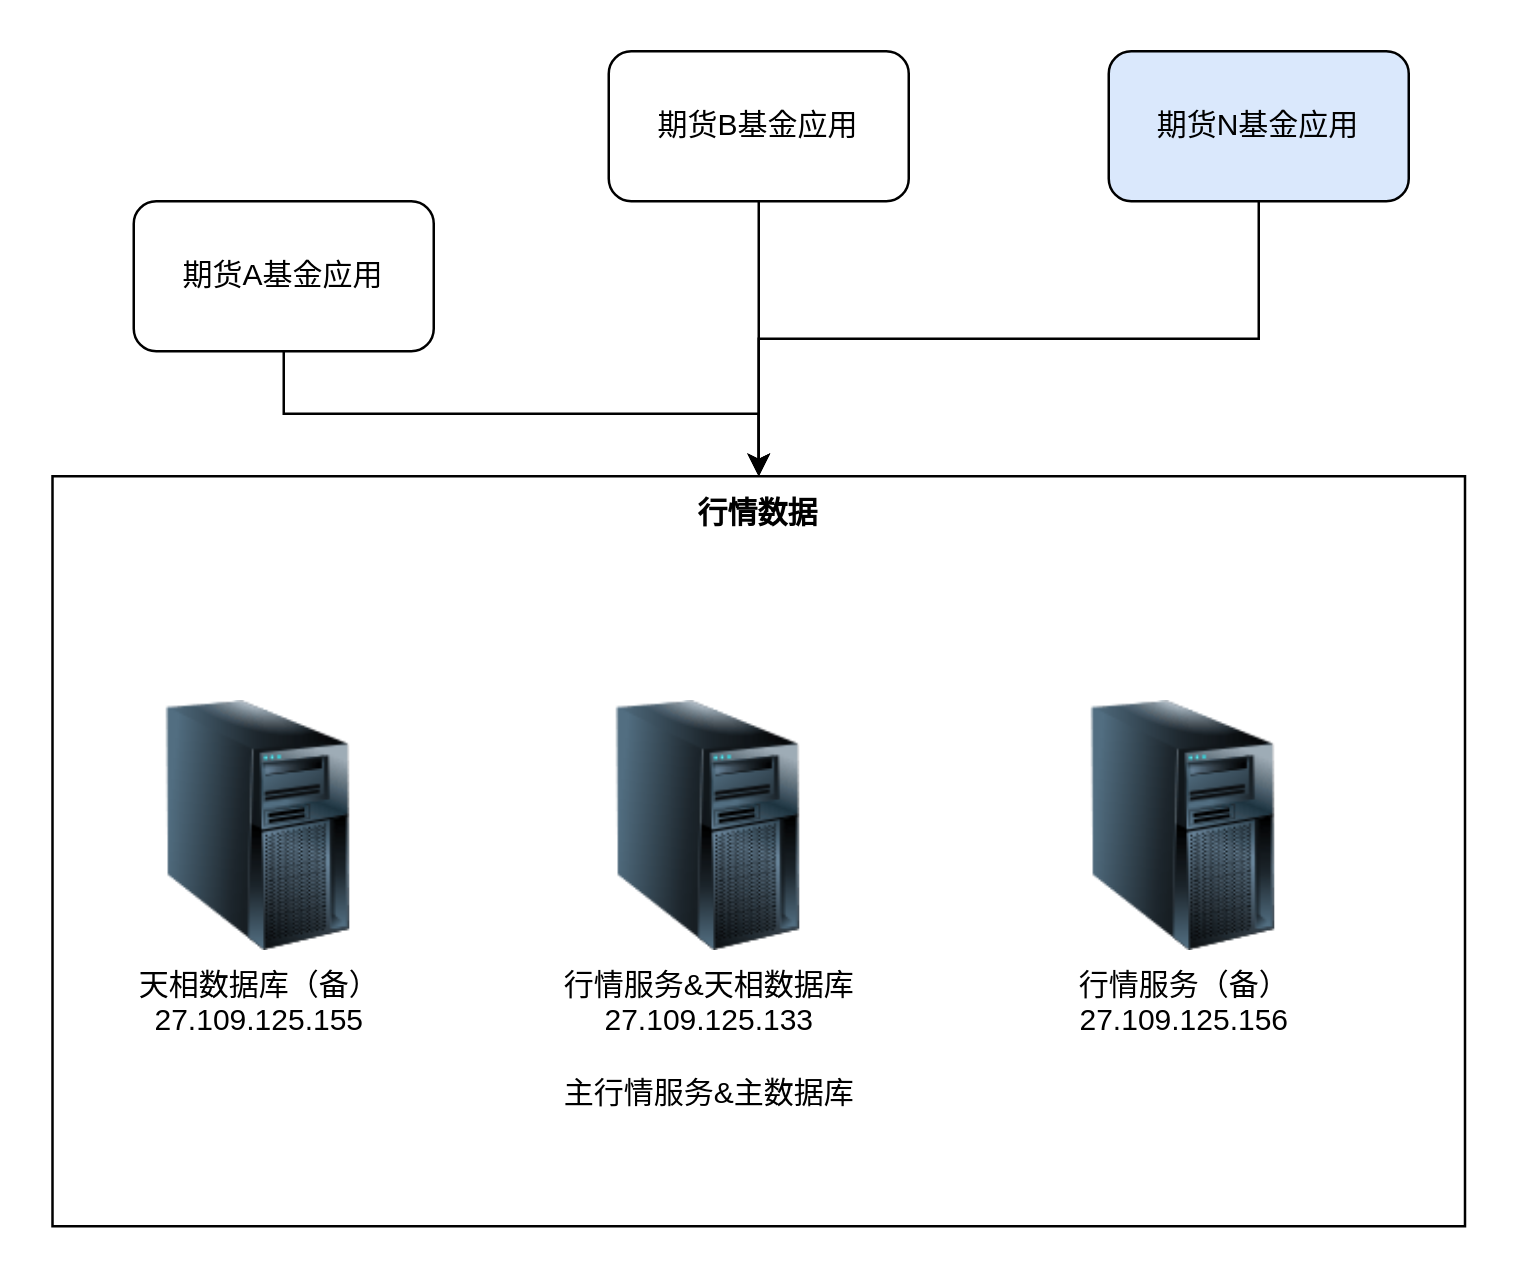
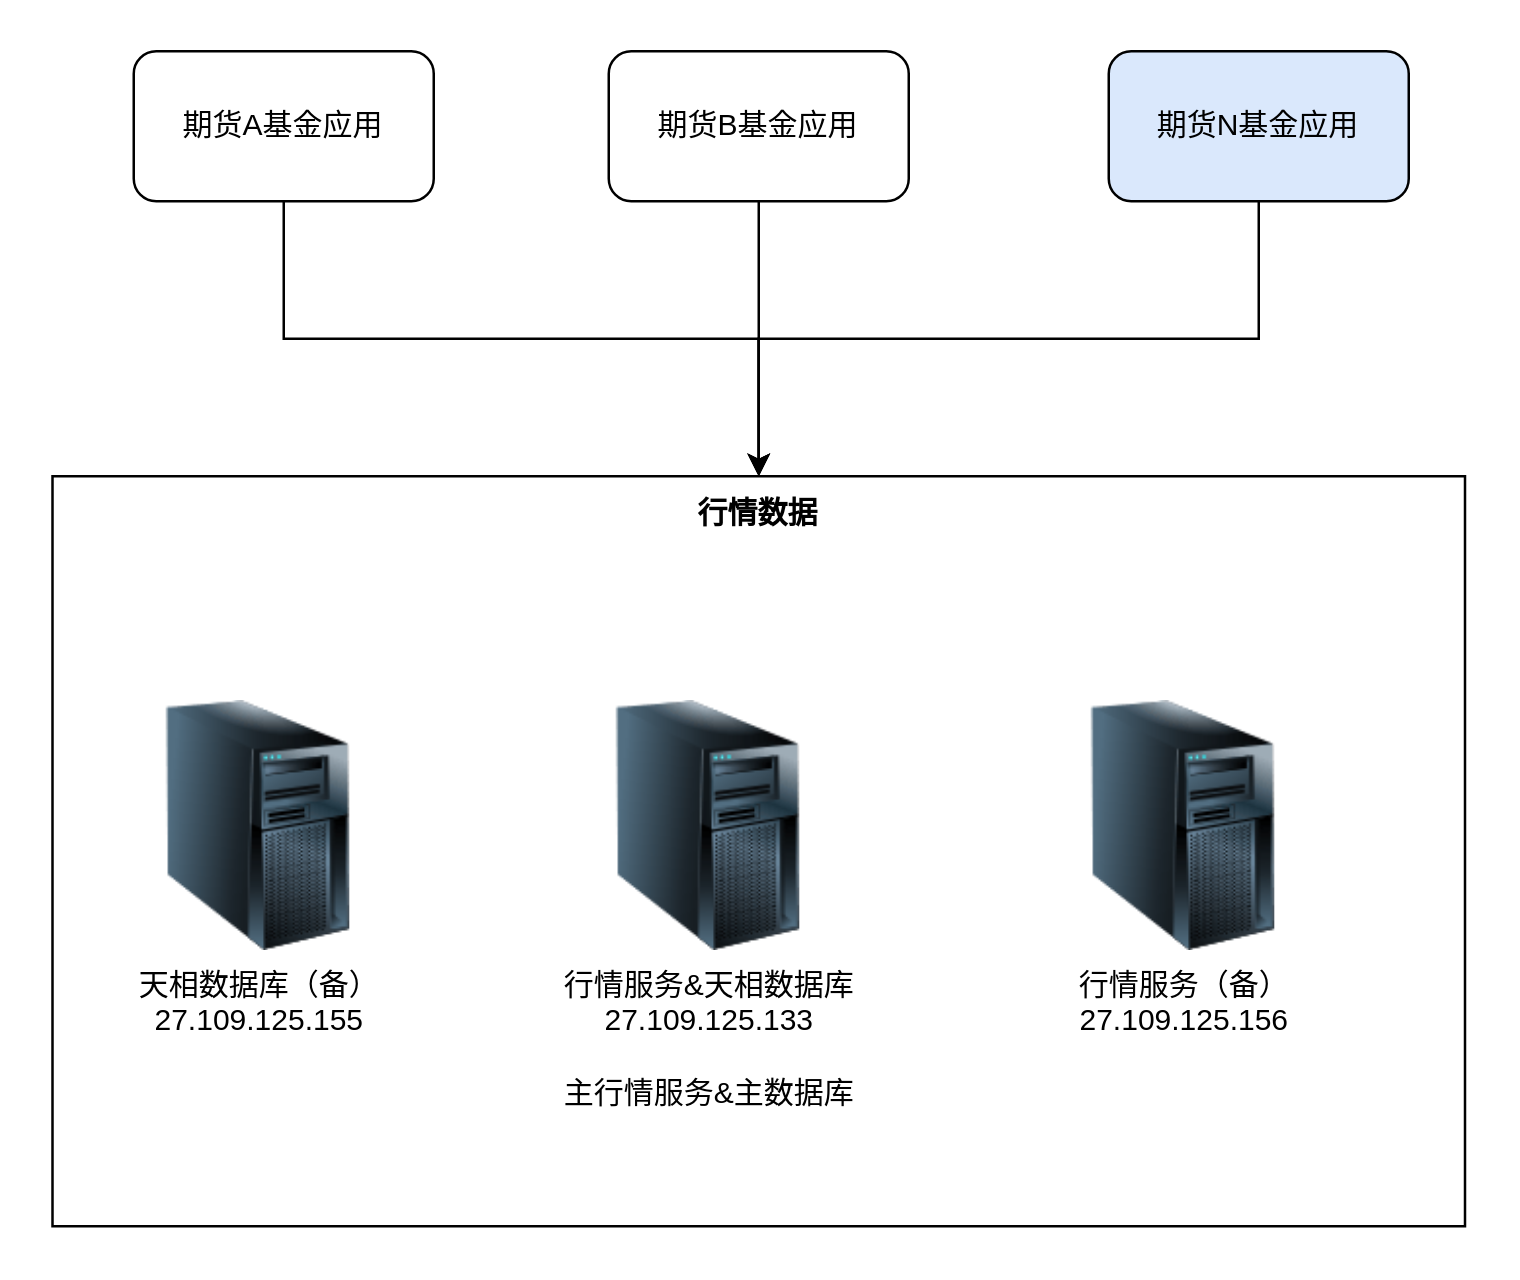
- <mxCell id="3" value="期货A基金应用" style="rounded=1;whiteSpace=wrap;html=1;" vertex="1" parent="1"><mxGeometry x="53" y="80" width="120" height="60" as="geometry" /></mxCell>
+ <mxCell id="3" value="期货A基金应用" style="rounded=1;whiteSpace=wrap;html=1;" vertex="1" parent="1"><mxGeometry x="53" y="20" width="120" height="60" as="geometry" /></mxCell>
